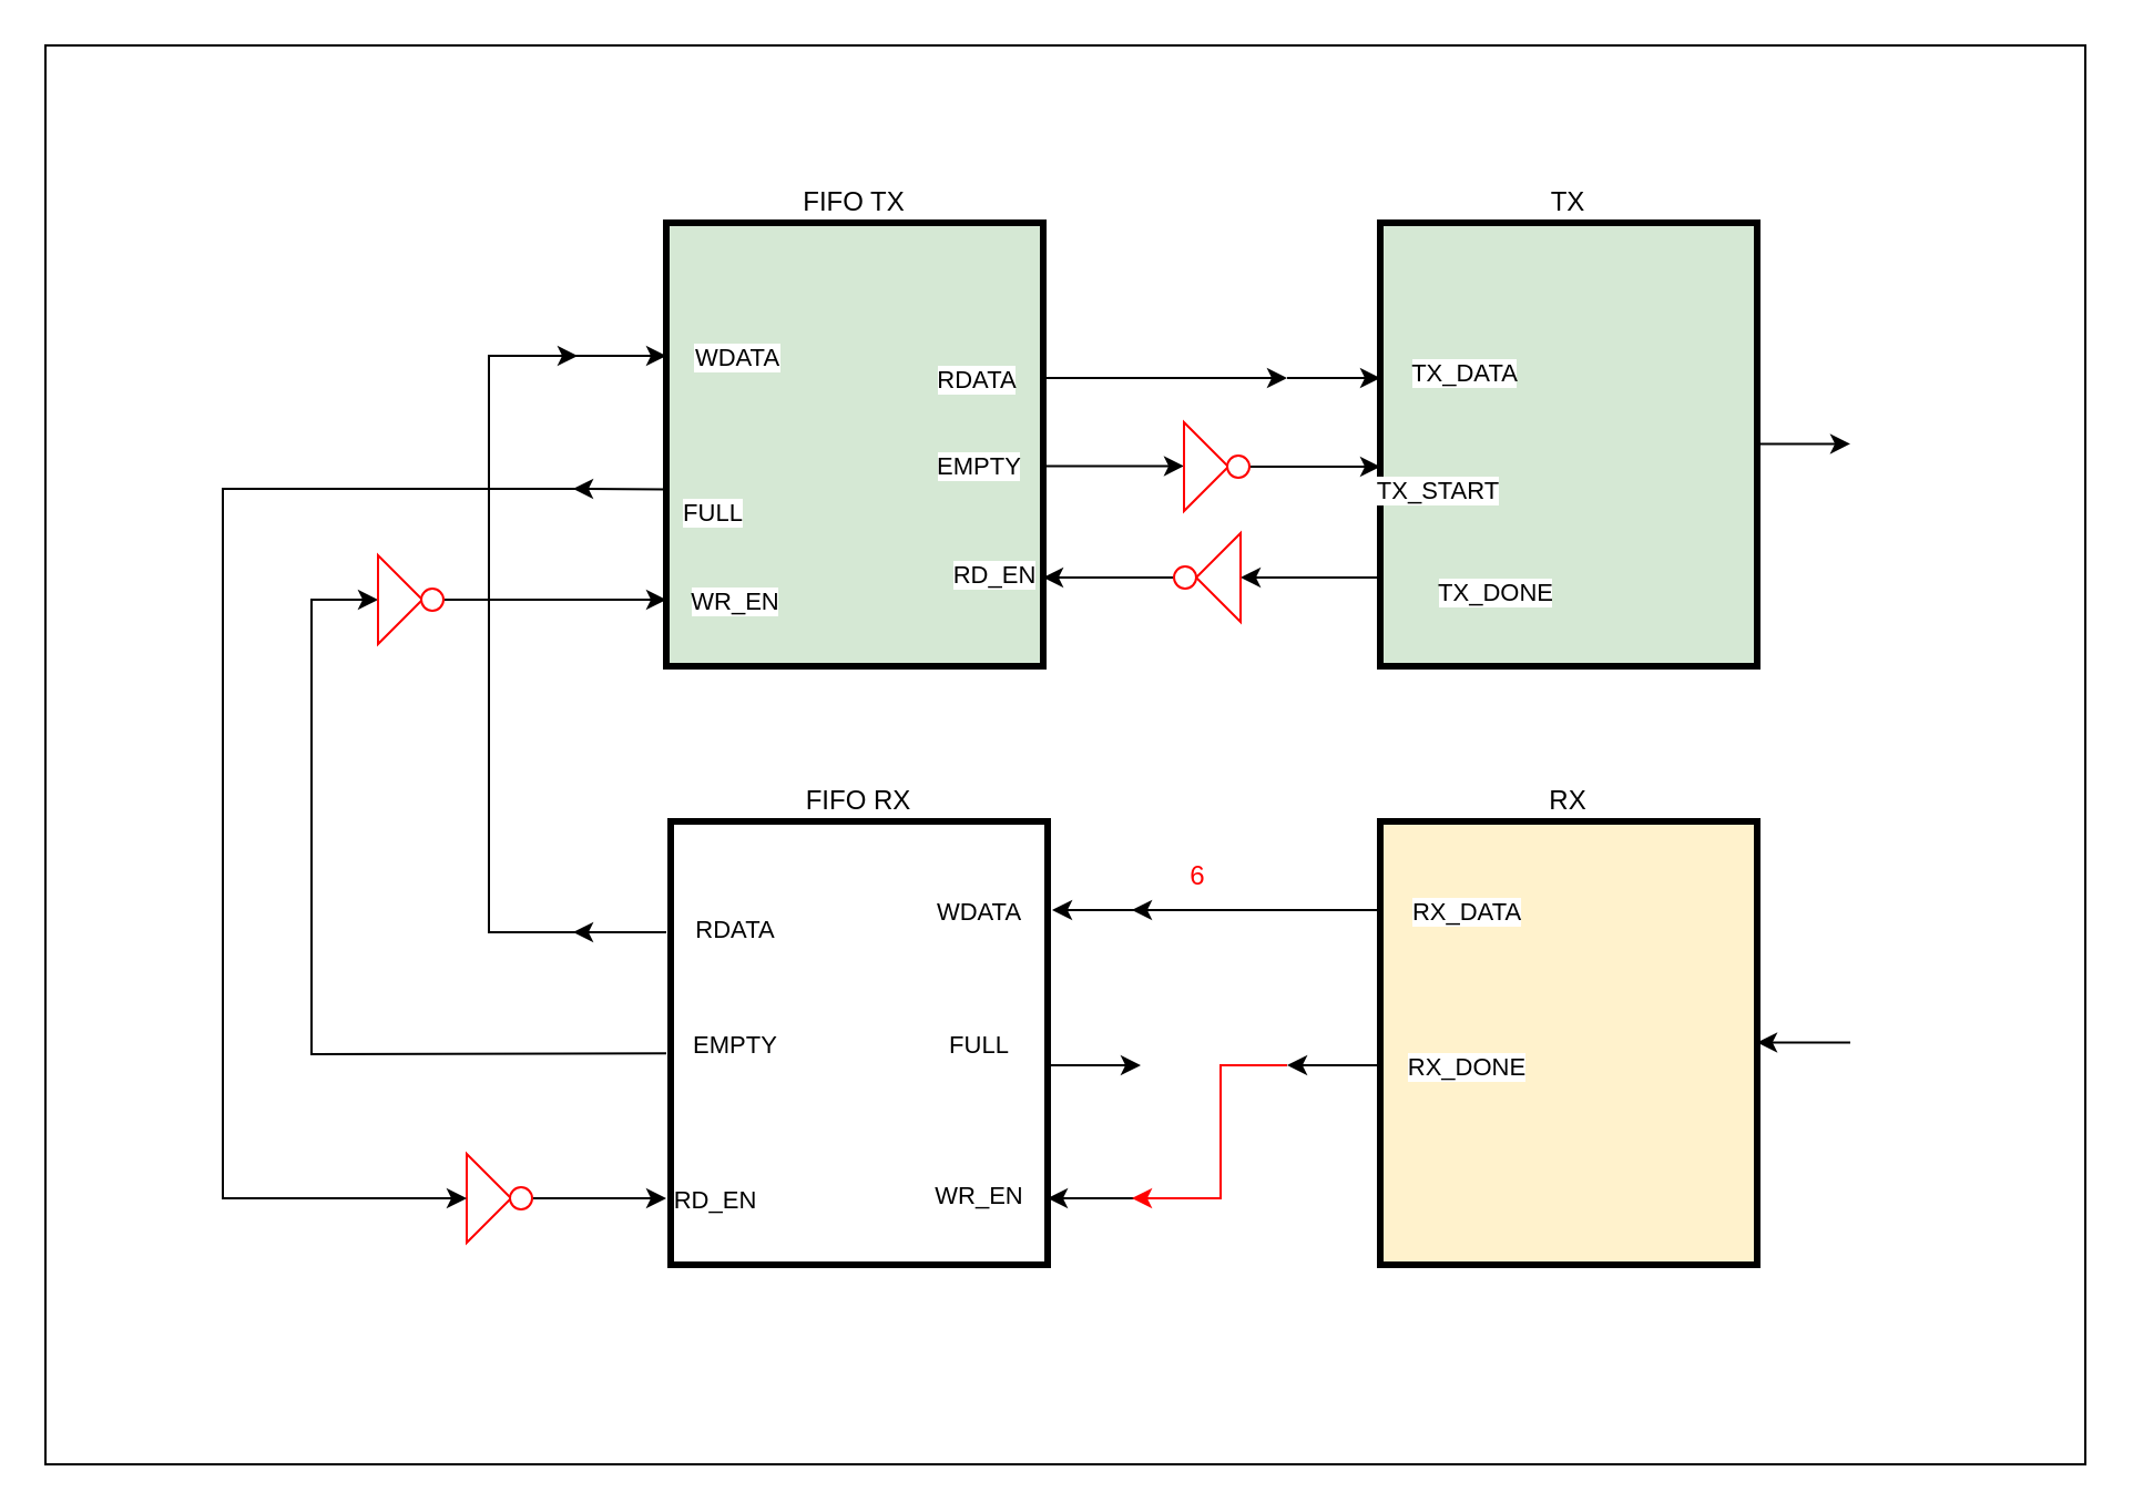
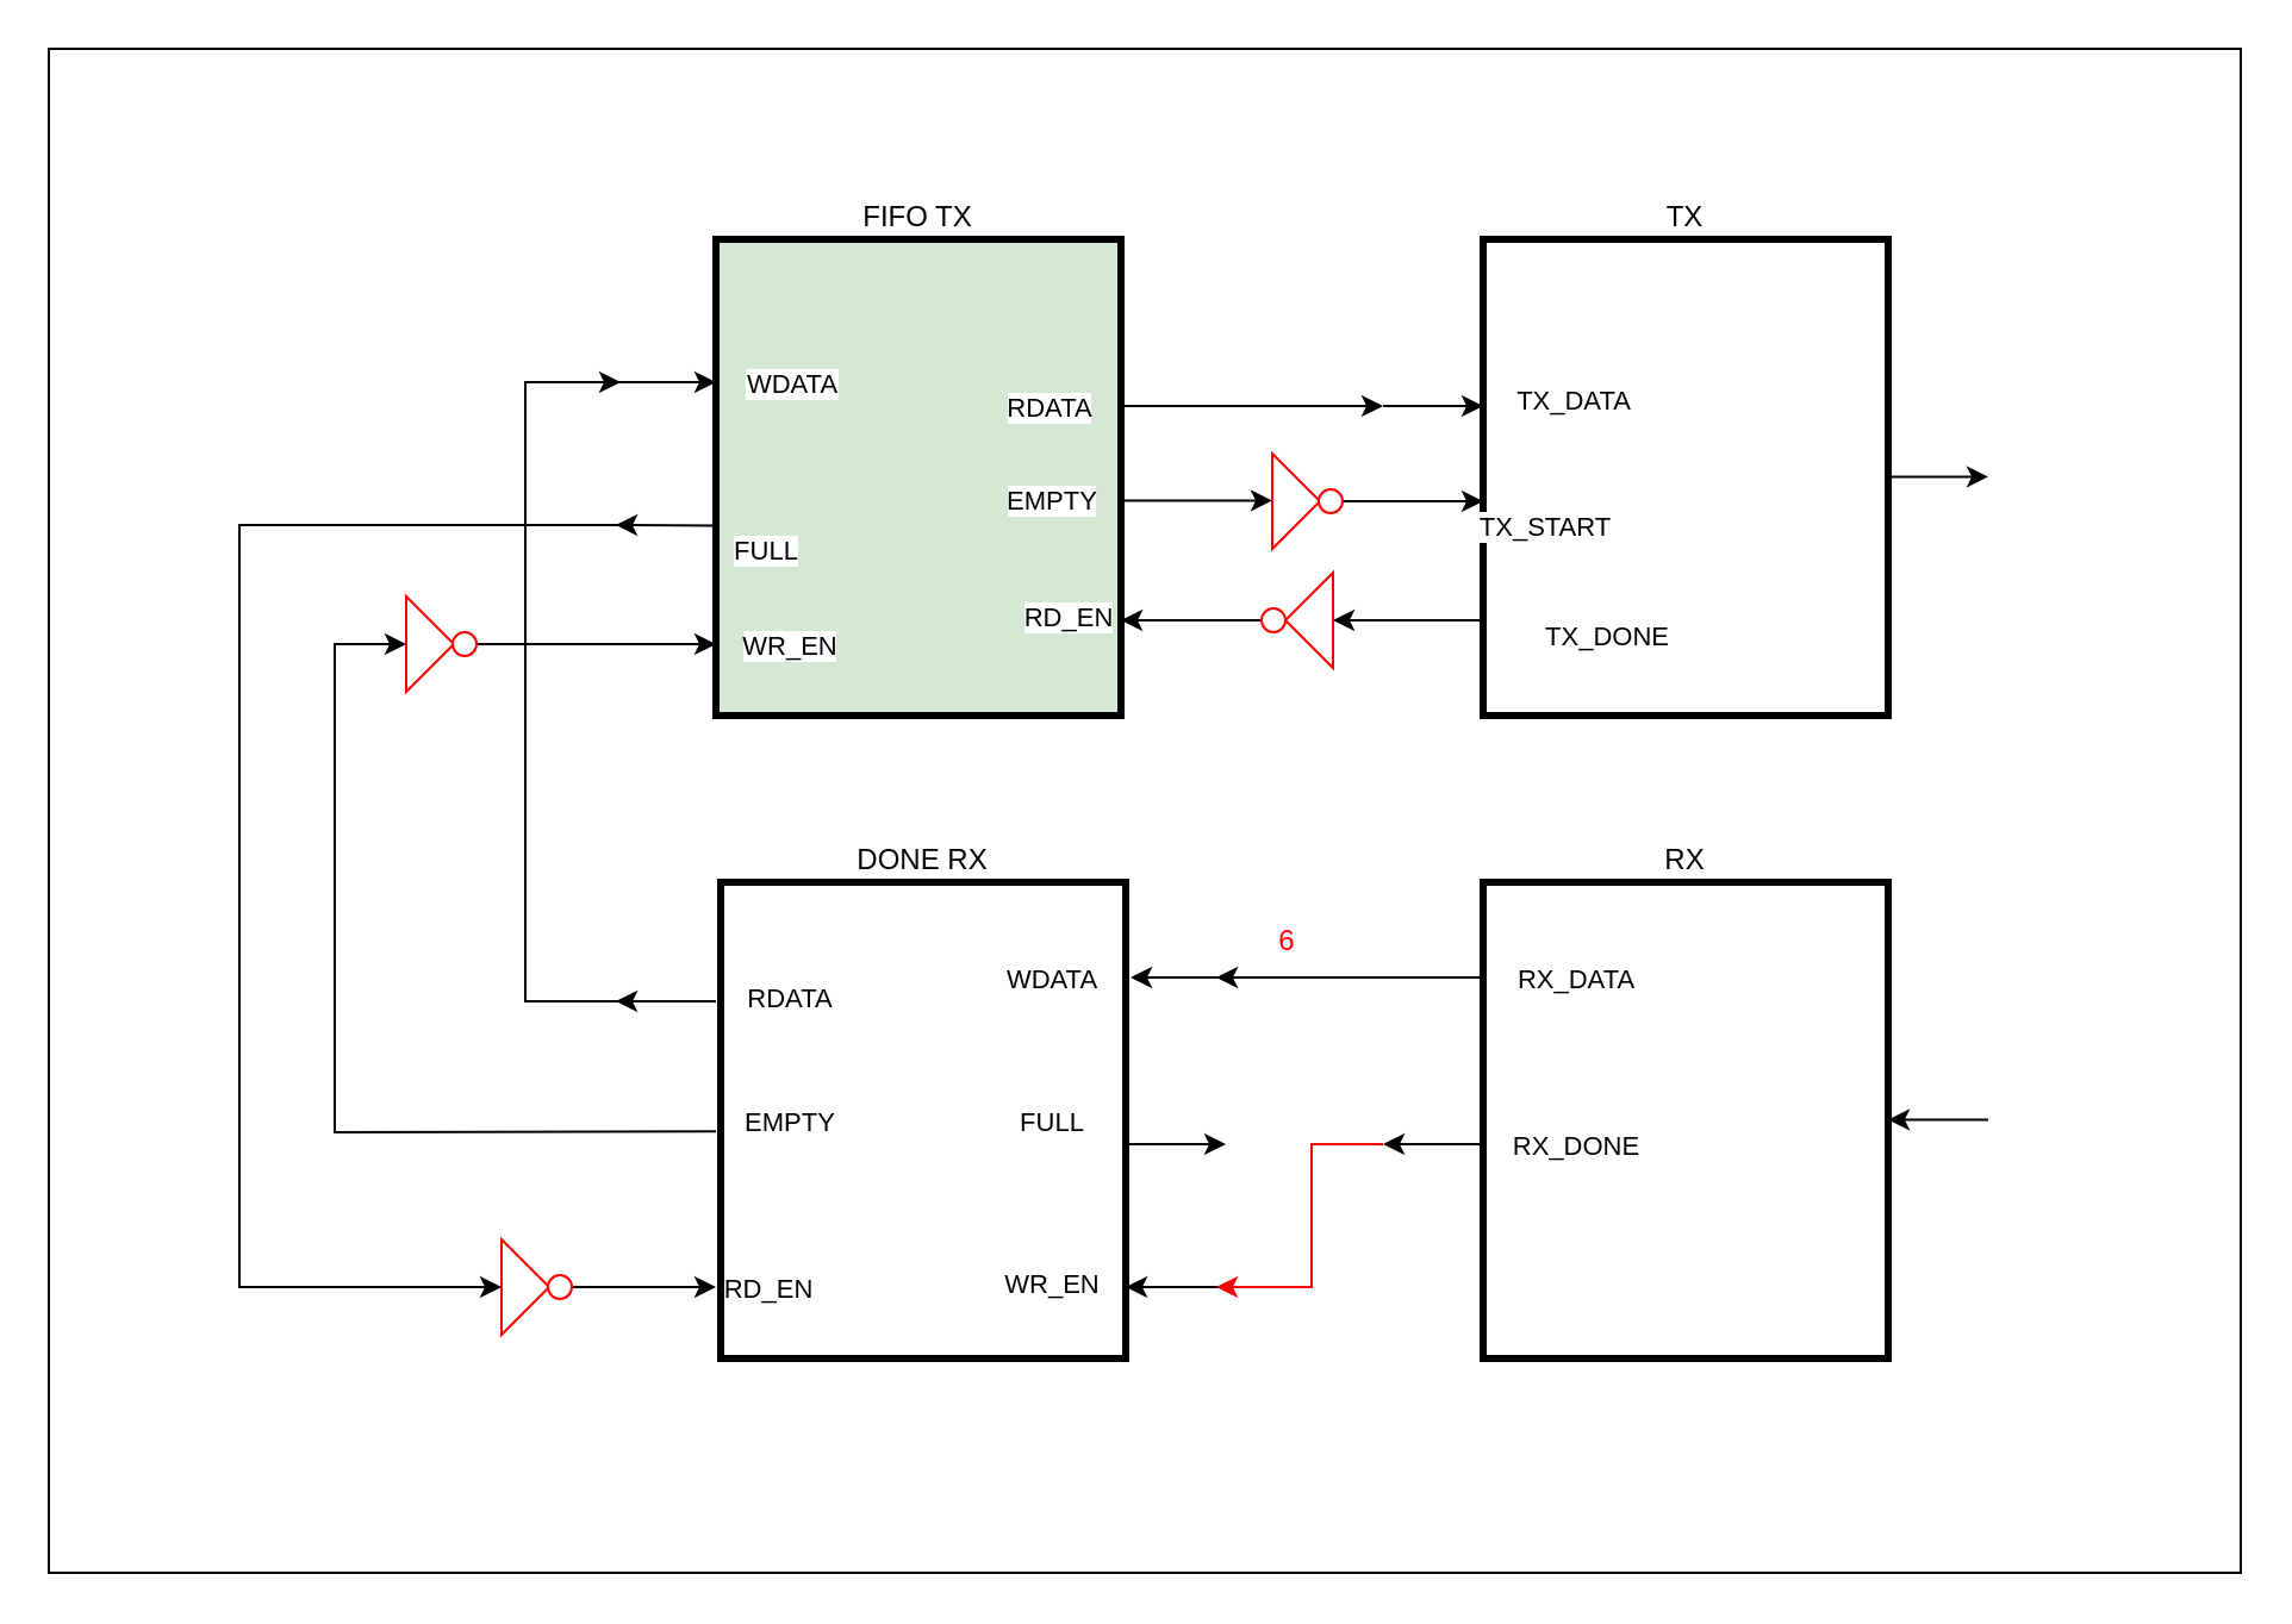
- <mxCell id="4" value="TX" style="rounded=0;whiteSpace=wrap;html=1;strokeWidth=3;labelPosition=center;verticalLabelPosition=top;align=center;verticalAlign=bottom;fillColor=#d5e8d4;" vertex="1" parent="1"><mxGeometry x="622" y="100" width="170" height="200" as="geometry" /></mxCell>
+ <mxCell id="4" value="TX" style="rounded=0;whiteSpace=wrap;html=1;strokeWidth=3;labelPosition=center;verticalLabelPosition=top;align=center;verticalAlign=bottom;" vertex="1" parent="1"><mxGeometry x="622" y="100" width="170" height="200" as="geometry" /></mxCell>
- <mxCell id="22" value="FIFO RX" style="rounded=0;whiteSpace=wrap;html=1;strokeWidth=3;labelPosition=center;verticalLabelPosition=top;align=center;verticalAlign=bottom;" vertex="1" parent="1"><mxGeometry x="302" y="370" width="170" height="200" as="geometry" /></mxCell>
+ <mxCell id="22" value="DONE RX" style="rounded=0;whiteSpace=wrap;html=1;strokeWidth=3;labelPosition=center;verticalLabelPosition=top;align=center;verticalAlign=bottom;" vertex="1" parent="1"><mxGeometry x="302" y="370" width="170" height="200" as="geometry" /></mxCell>
- <mxCell id="23" value="RX" style="rounded=0;whiteSpace=wrap;html=1;strokeWidth=3;labelPosition=center;verticalLabelPosition=top;align=center;verticalAlign=bottom;fillColor=#fff2cc;" vertex="1" parent="1"><mxGeometry x="622" y="370" width="170" height="200" as="geometry" /></mxCell>
+ <mxCell id="23" value="RX" style="rounded=0;whiteSpace=wrap;html=1;strokeWidth=3;labelPosition=center;verticalLabelPosition=top;align=center;verticalAlign=bottom;" vertex="1" parent="1"><mxGeometry x="622" y="370" width="170" height="200" as="geometry" /></mxCell>
